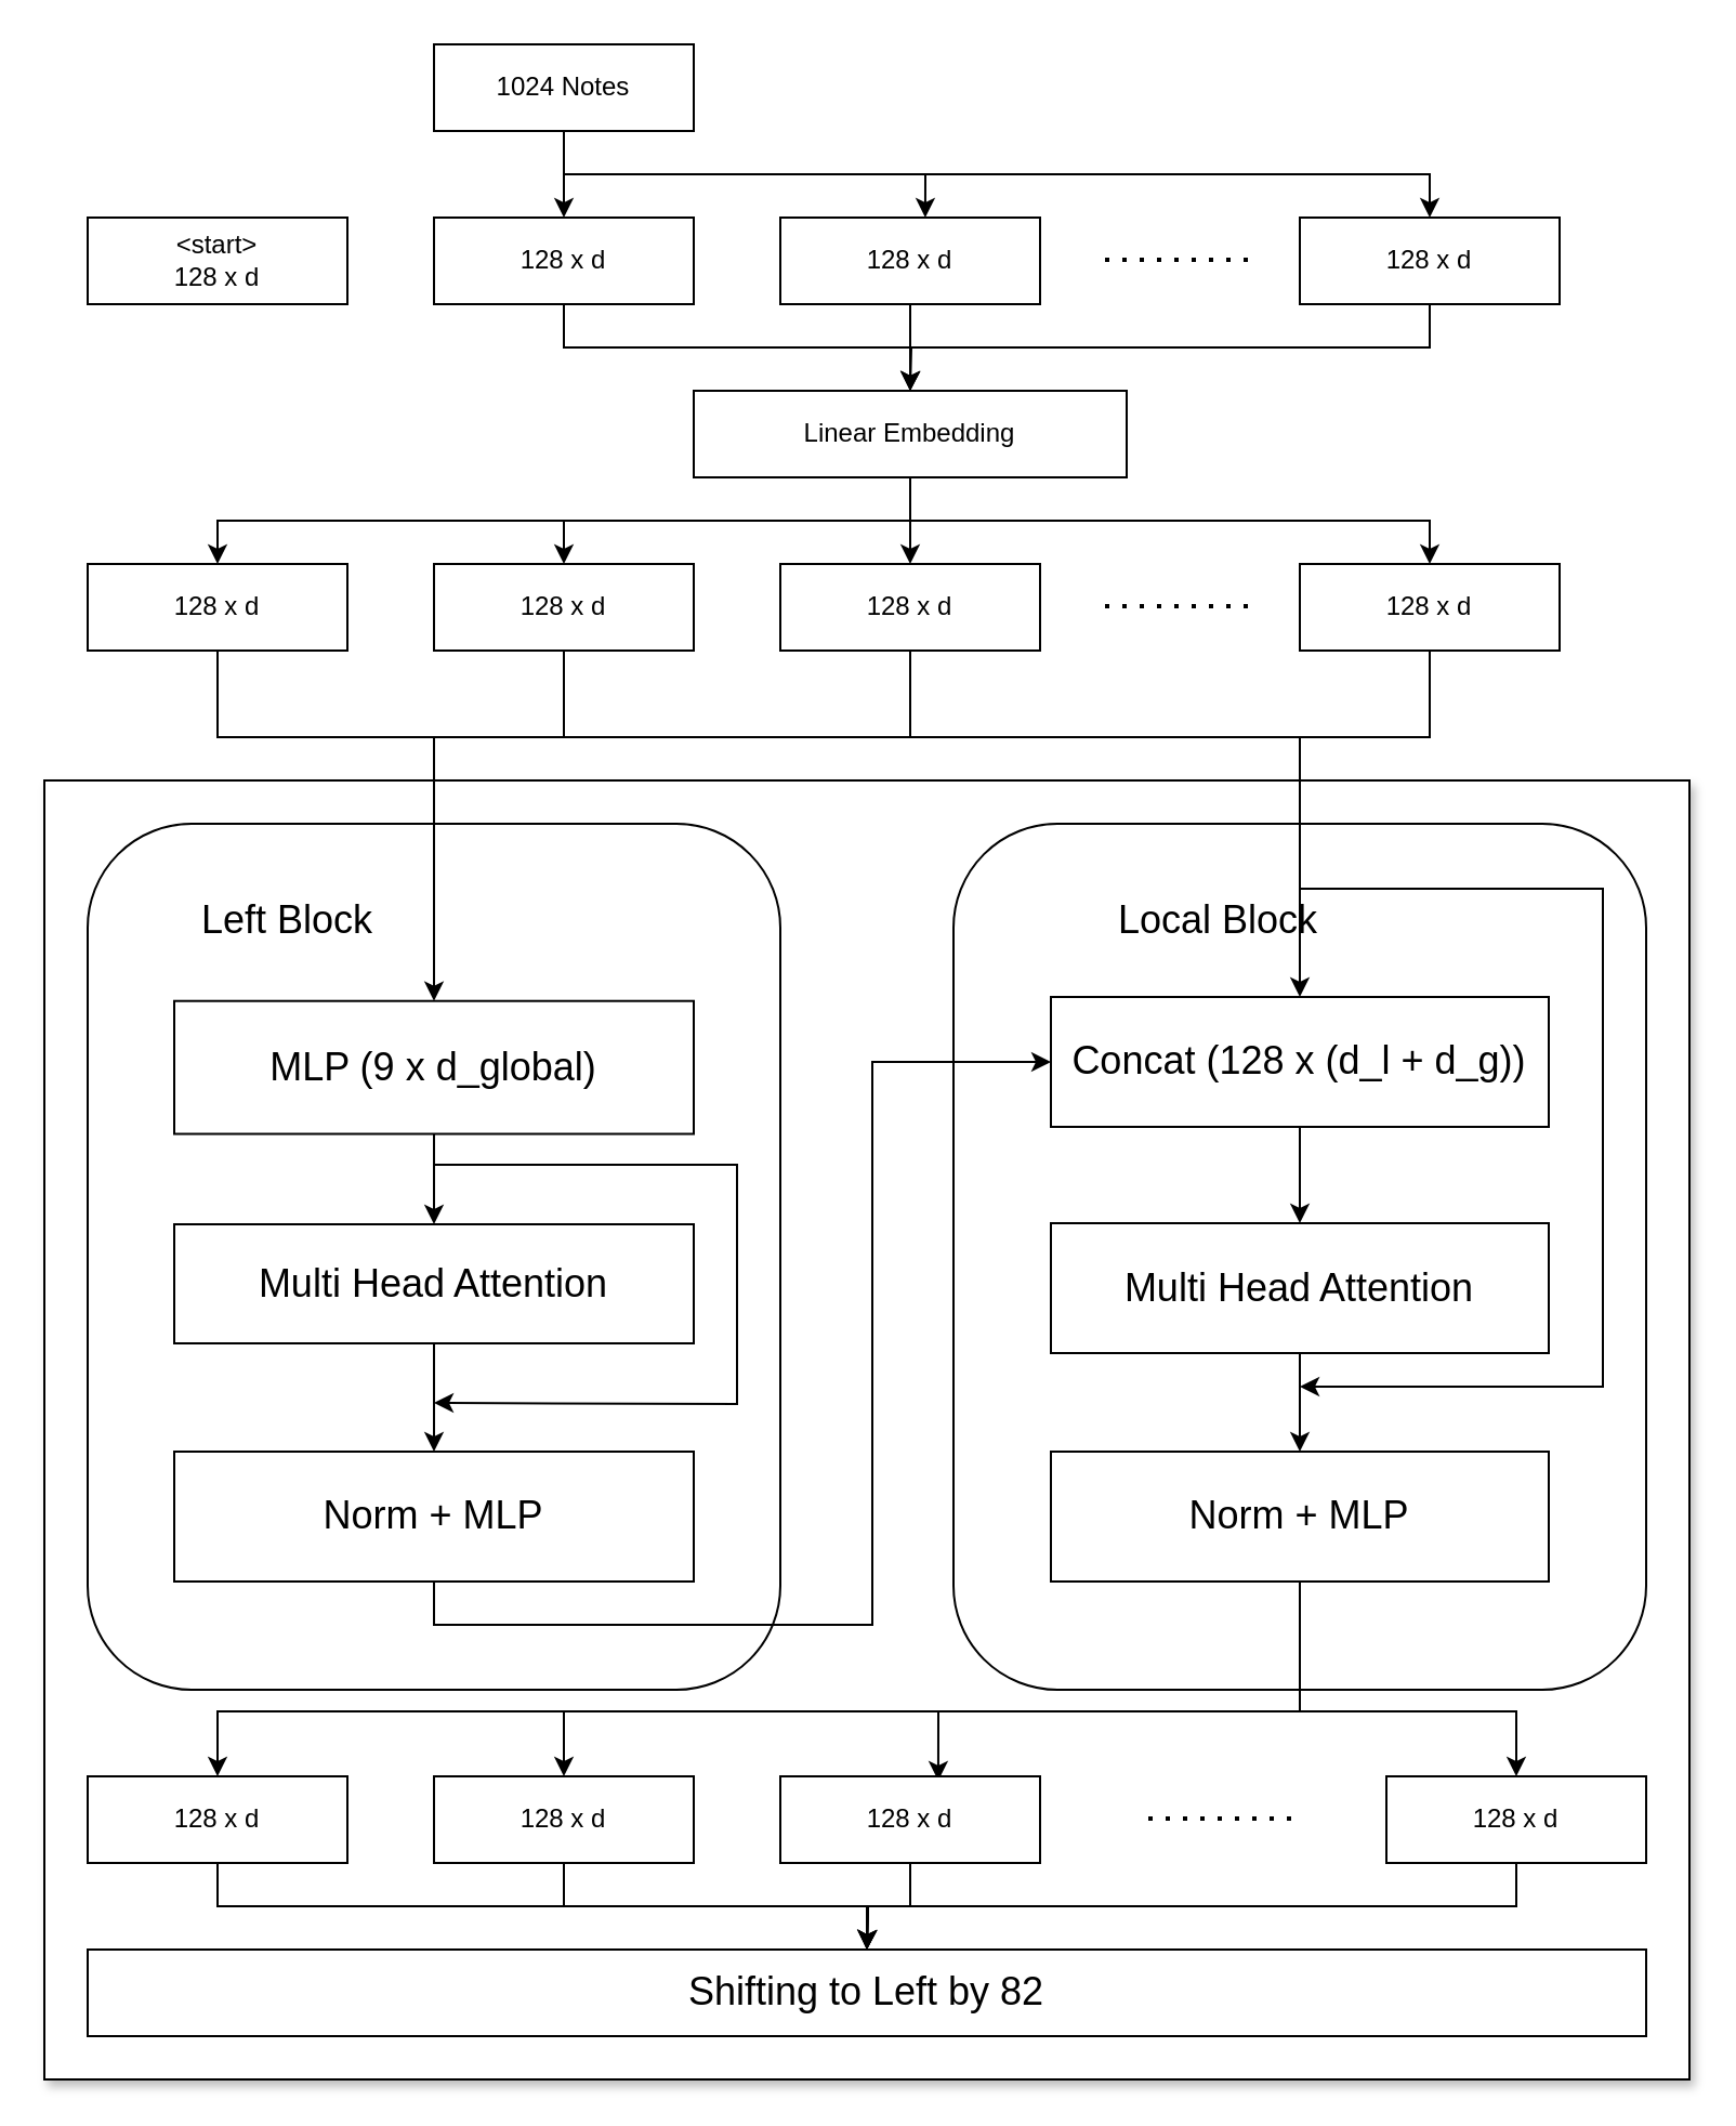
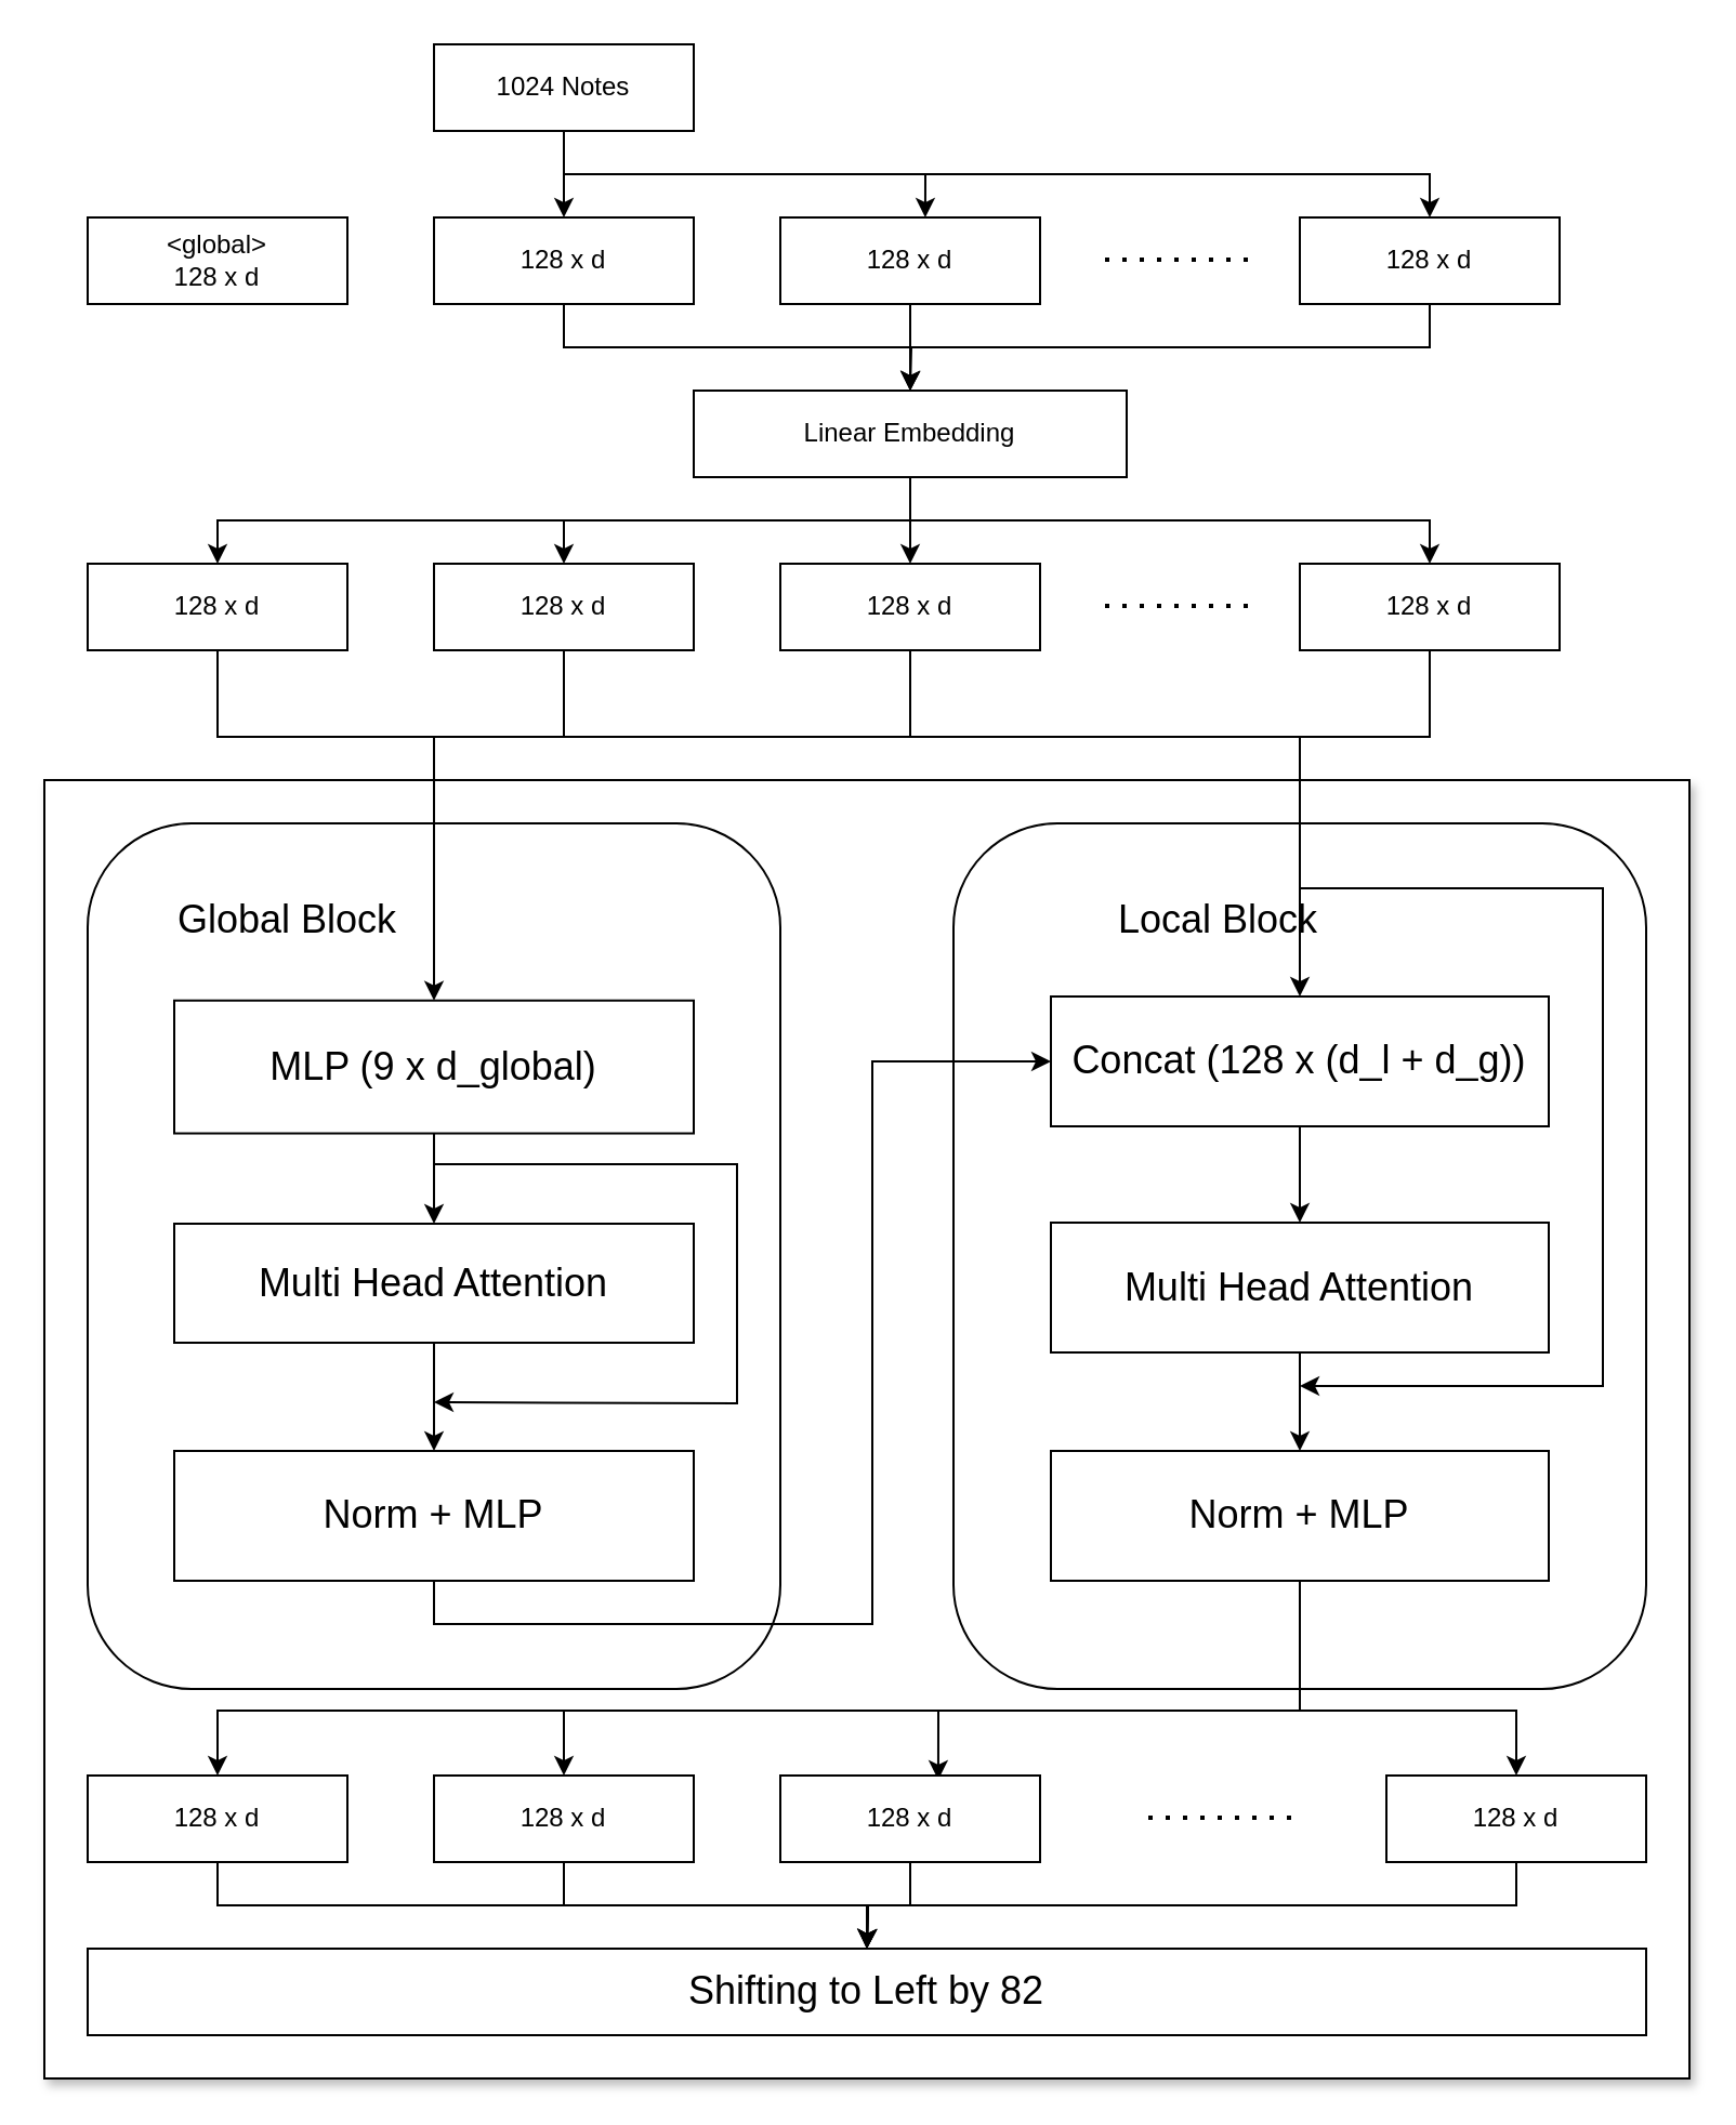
- <mxCell id="23" value="&amp;lt;start&amp;gt;&lt;br&gt;128 x d" style="rounded=0;whiteSpace=wrap;html=1;fillColor=default;strokeColor=default;fontColor=default;" vertex="1" parent="1"><mxGeometry x="40" y="100" width="120" height="40" as="geometry" /></mxCell>
+ <mxCell id="23" value="&amp;lt;global&amp;gt;&lt;br&gt;128 x d" style="rounded=0;whiteSpace=wrap;html=1;fillColor=default;strokeColor=default;fontColor=default;" vertex="1" parent="1"><mxGeometry x="40" y="100" width="120" height="40" as="geometry" /></mxCell>
- <mxCell id="46" value="Left Block" style="text;html=1;strokeColor=none;fillColor=none;align=center;verticalAlign=middle;whiteSpace=wrap;rounded=0;fontSize=18;fontColor=default;" vertex="1" parent="39"><mxGeometry x="40" y="30" width="105" height="30" as="geometry" /></mxCell>
+ <mxCell id="46" value="Global Block" style="text;html=1;strokeColor=none;fillColor=none;align=center;verticalAlign=middle;whiteSpace=wrap;rounded=0;fontSize=18;fontColor=default;" vertex="1" parent="39"><mxGeometry x="40" y="30" width="105" height="30" as="geometry" /></mxCell>
